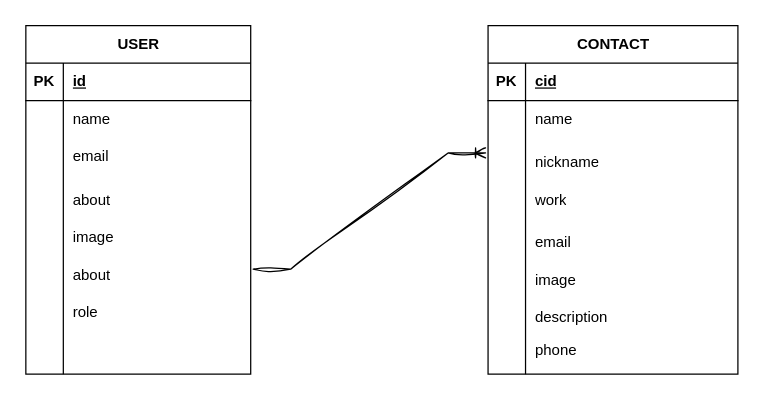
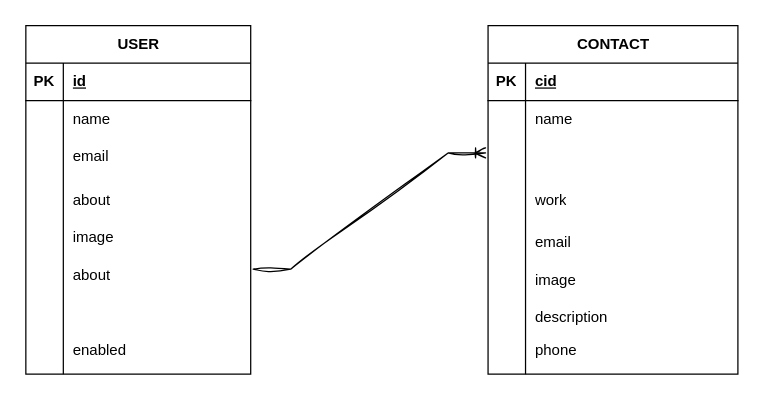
- <mxCell id="30" value="nickname" style="shape=partialRectangle;connectable=0;fillColor=none;top=0;left=0;bottom=0;right=0;align=left;spacingLeft=6;overflow=hidden;whiteSpace=wrap;html=1;" vertex="1" parent="1"><mxGeometry x="420" y="114.5" width="170" height="30" as="geometry"><mxRectangle width="170" height="30" as="alternateBounds" /></mxGeometry></mxCell>
- <mxCell id="17" value="role" style="shape=partialRectangle;connectable=0;fillColor=none;top=0;left=0;bottom=0;right=0;align=left;spacingLeft=6;overflow=hidden;whiteSpace=wrap;html=1;" vertex="1" parent="1"><mxGeometry x="50" y="234.5" width="150" height="30" as="geometry"><mxRectangle width="150" height="30" as="alternateBounds" /></mxGeometry></mxCell>
+ <mxCell id="18" value="enabled" style="shape=partialRectangle;connectable=0;fillColor=none;top=0;left=0;bottom=0;right=0;align=left;spacingLeft=6;overflow=hidden;whiteSpace=wrap;html=1;" vertex="1" parent="1"><mxGeometry x="50" y="264.5" width="150" height="30" as="geometry"><mxRectangle width="150" height="30" as="alternateBounds" /></mxGeometry></mxCell>
